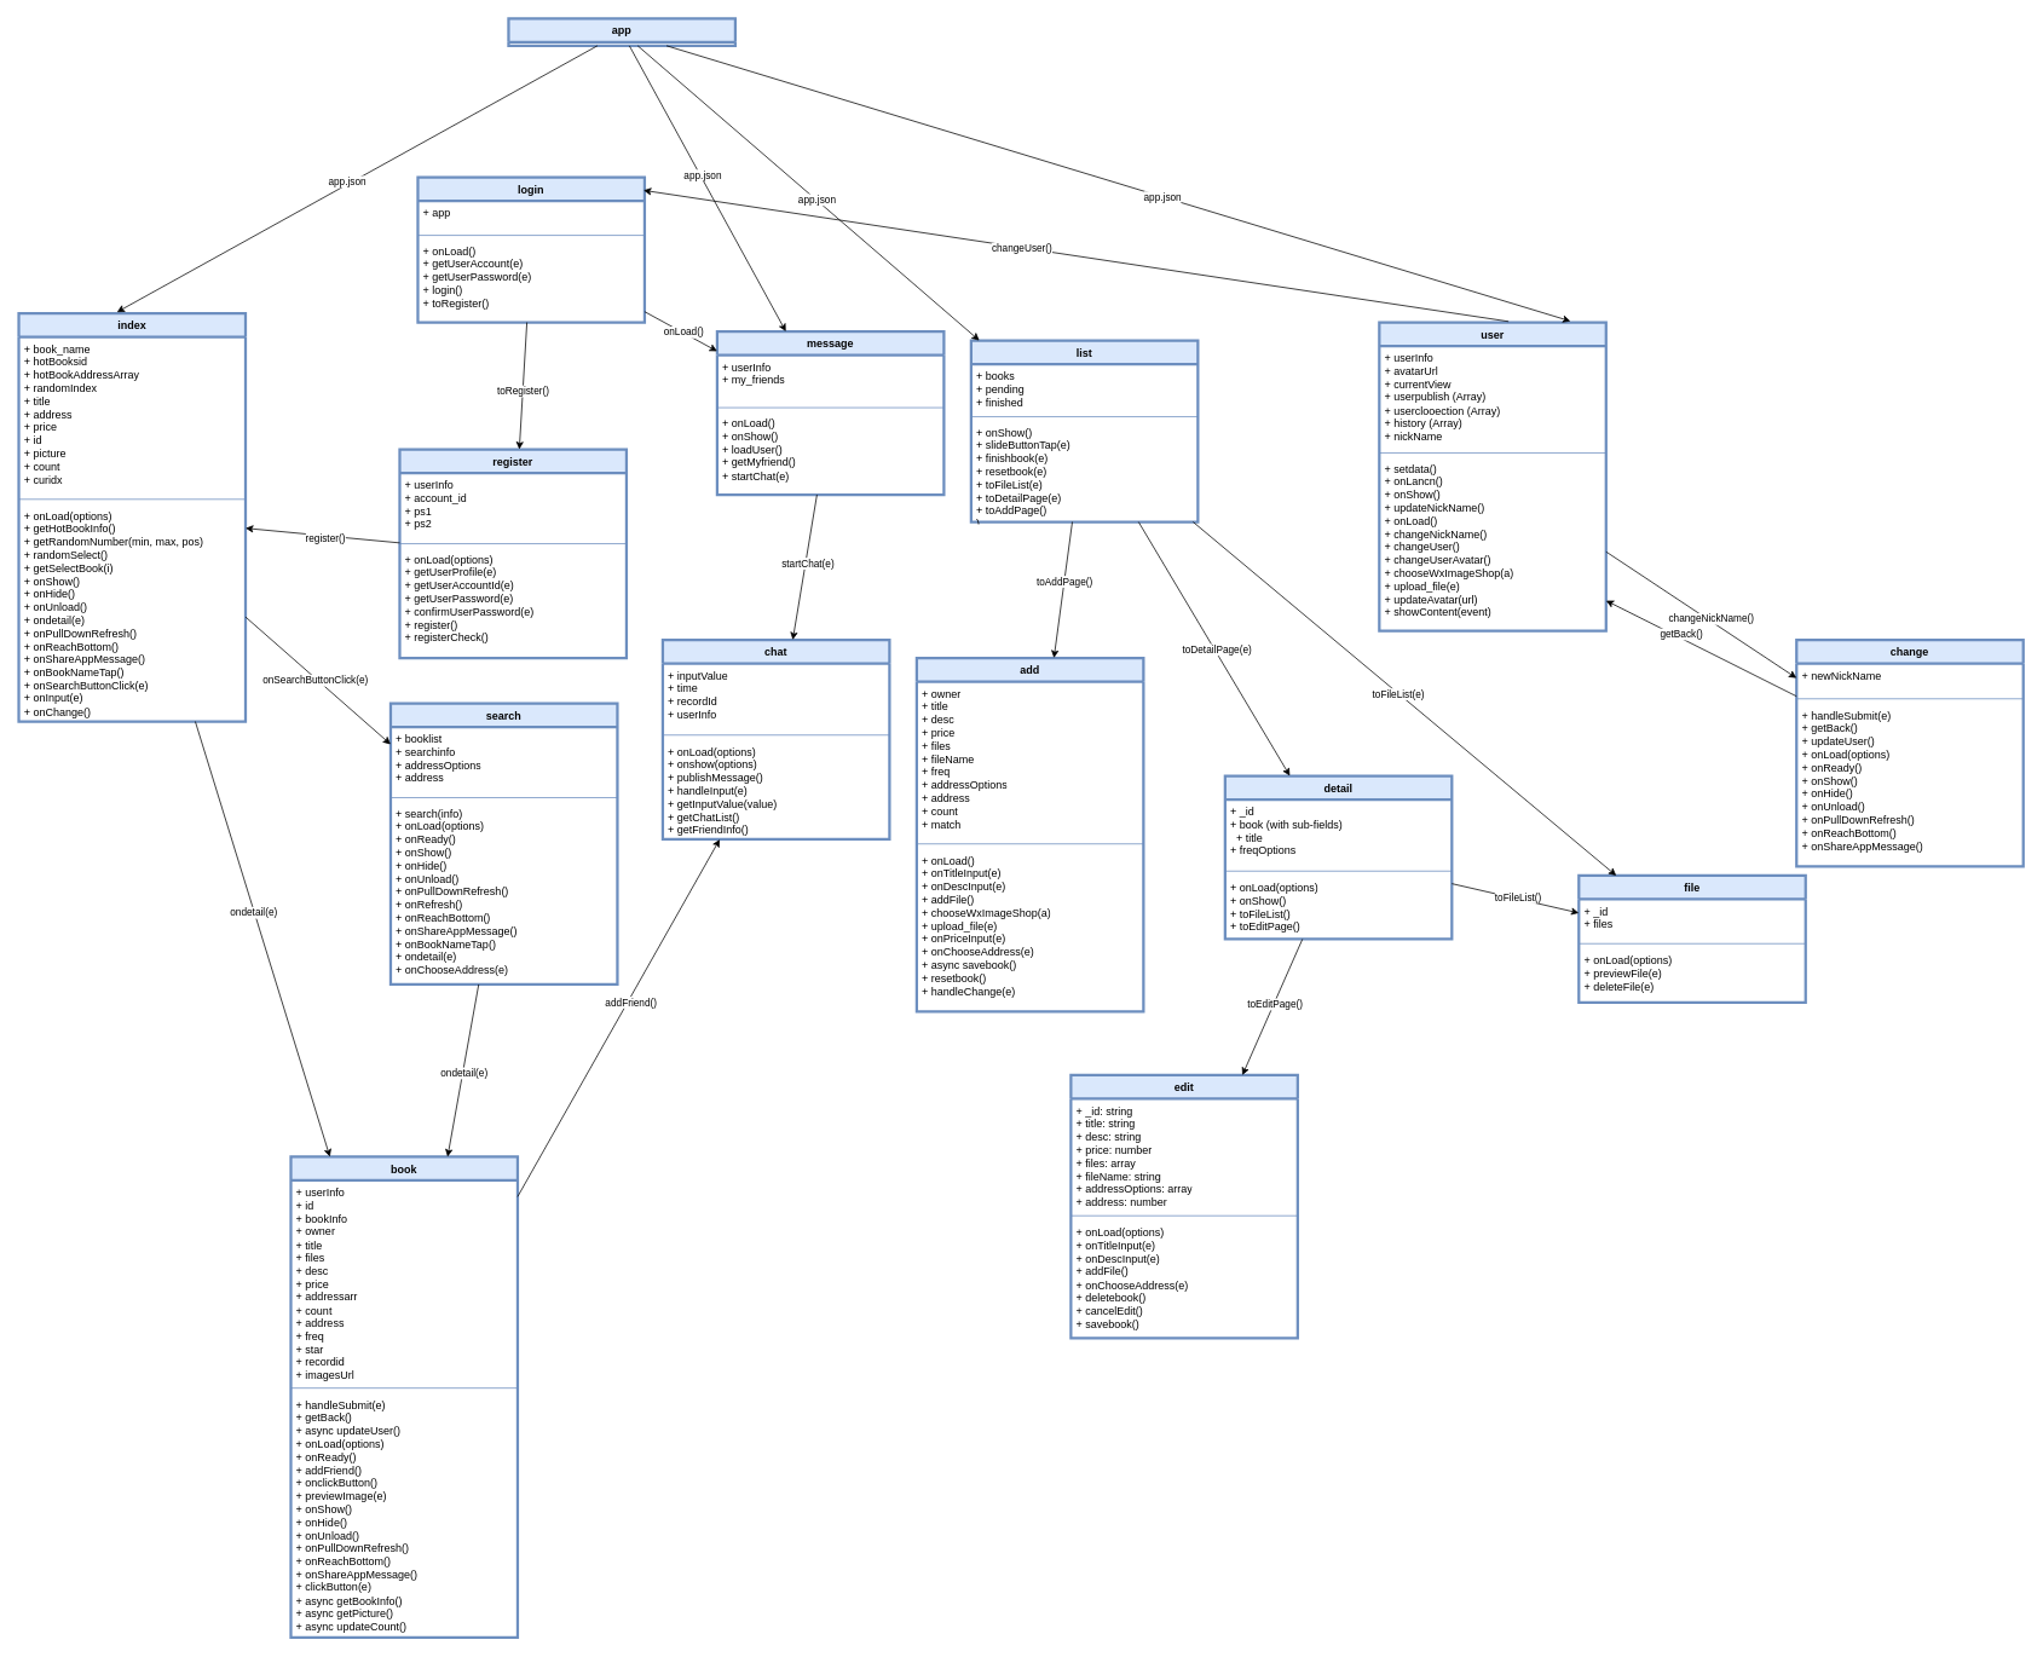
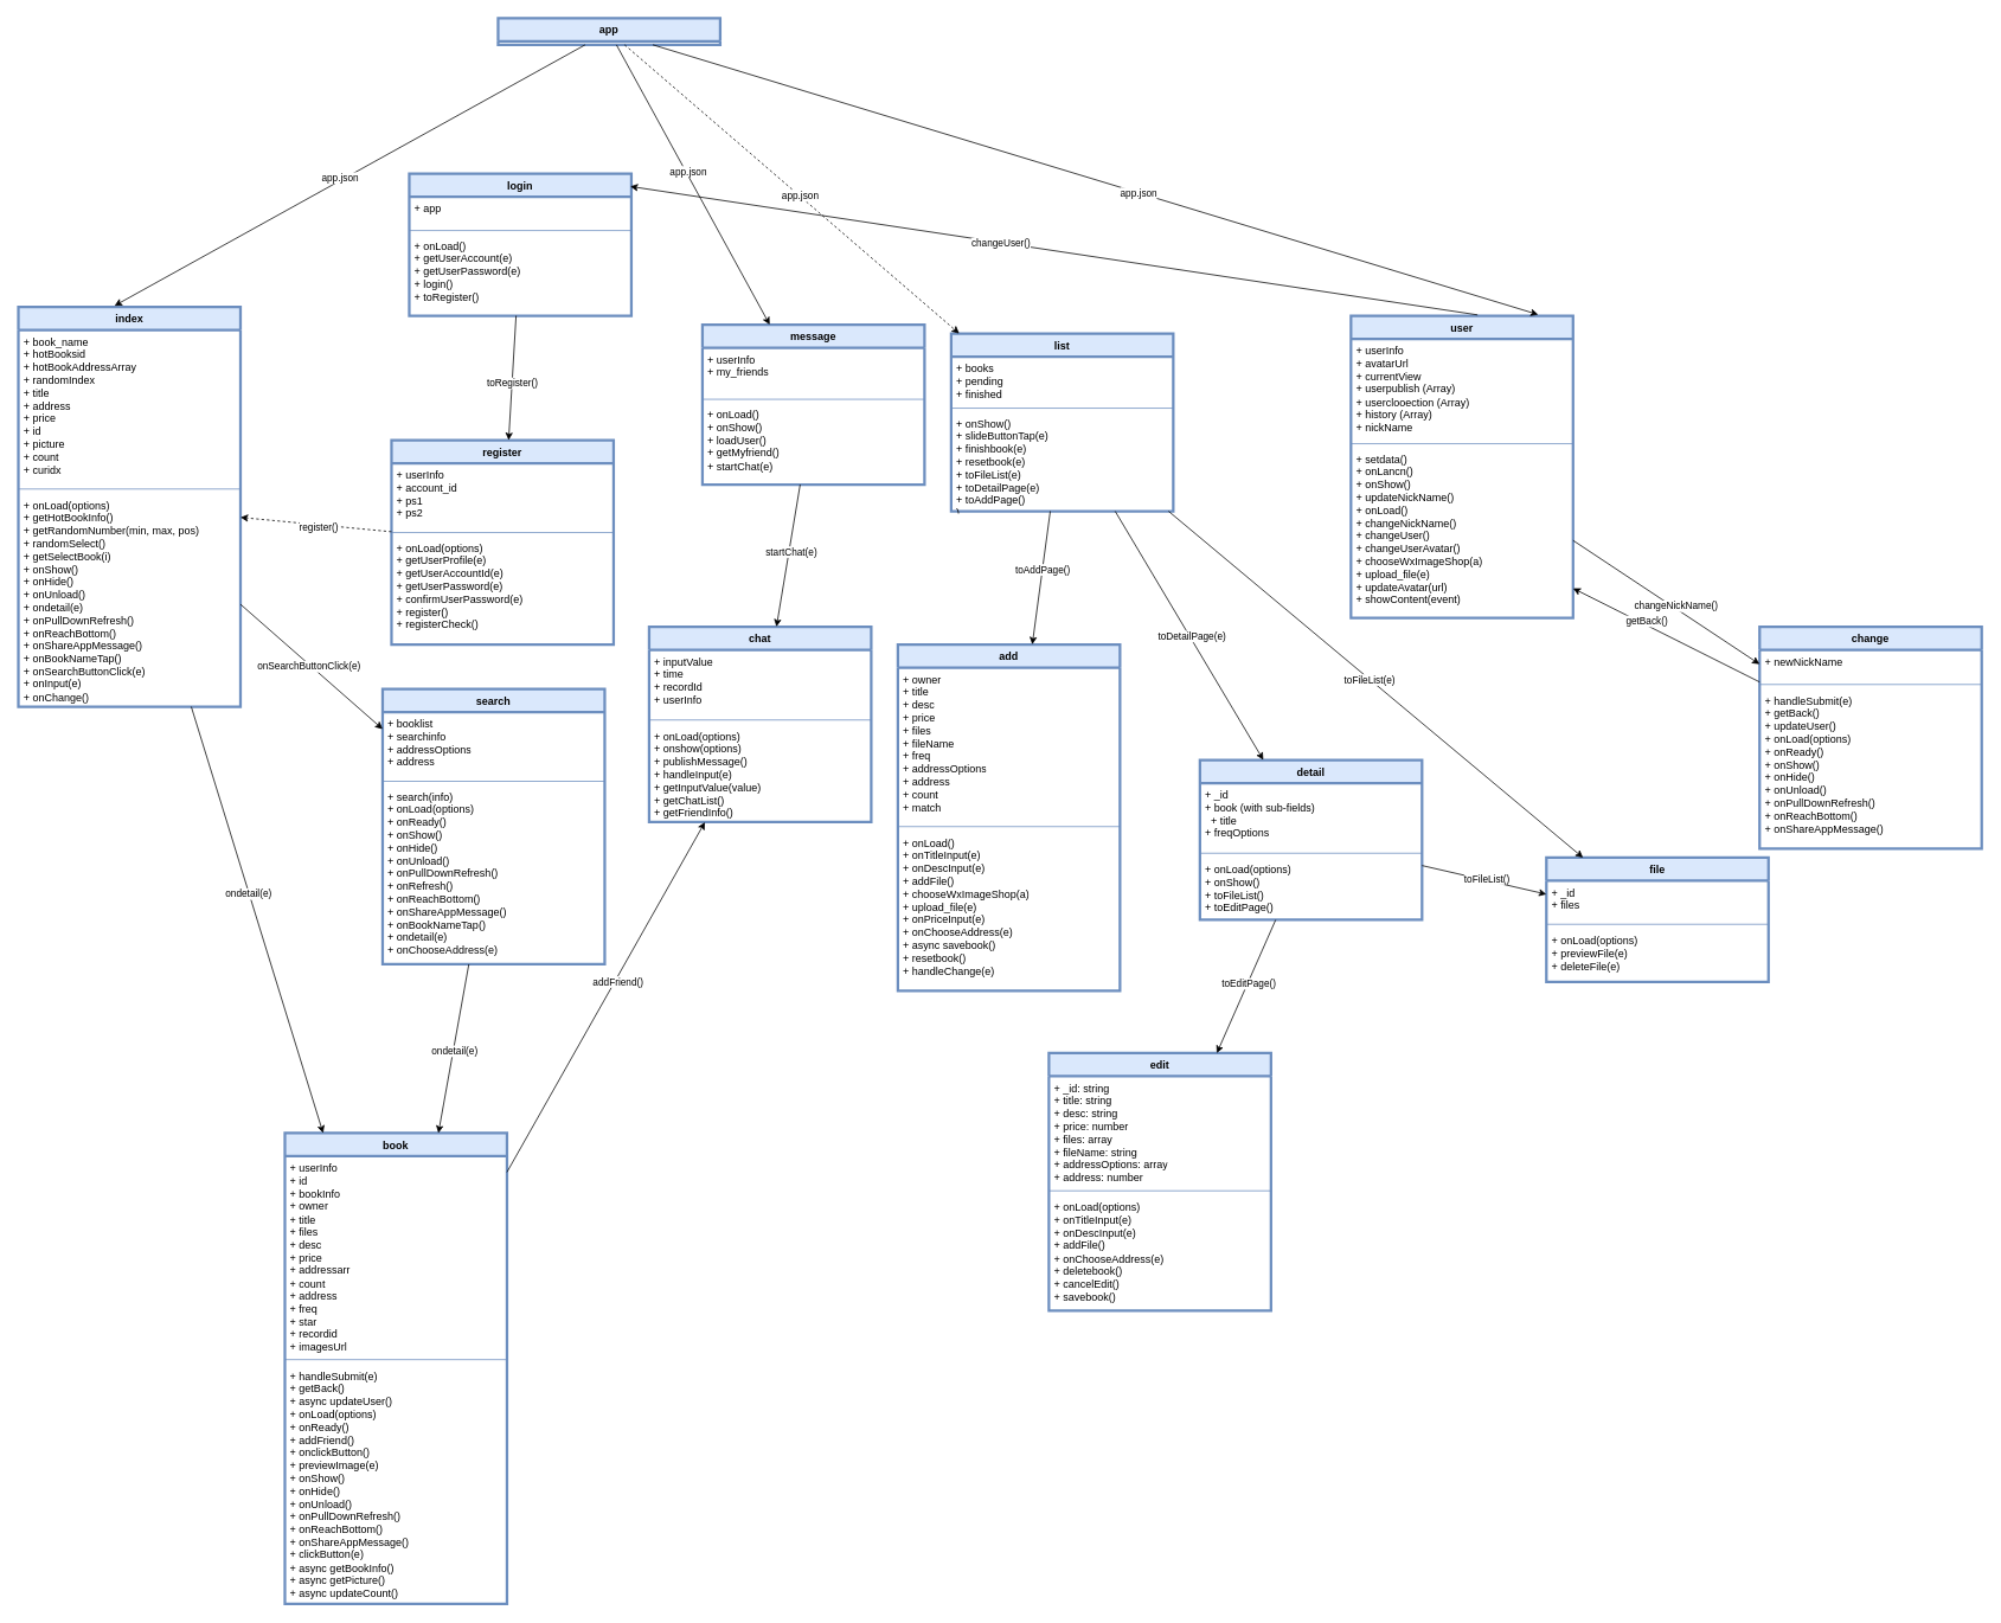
- <mxCell id="95" value="" style="endArrow=classic;html=1;rounded=0;" edge="1" parent="1" source="90" target="22"><mxGeometry width="50" height="50" relative="1" as="geometry"><mxPoint x="890" y="-25" as="sourcePoint" /><mxPoint x="940" y="-75" as="targetPoint" /></mxGeometry></mxCell>
+ <mxCell id="95" value="" style="endArrow=classic;html=1;rounded=0;dashed=1;" edge="1" parent="1" source="90" target="22"><mxGeometry width="50" height="50" relative="1" as="geometry"><mxPoint x="890" y="-25" as="sourcePoint" /><mxPoint x="940" y="-75" as="targetPoint" /></mxGeometry></mxCell>
- <mxCell id="58" value="" style="endArrow=classic;startArrow=none;html=1;rounded=0;startFill=0;" edge="1" parent="1" source="18" target="14"><mxGeometry width="50" height="50" relative="1" as="geometry"><mxPoint x="710" y="1285" as="sourcePoint" /><mxPoint x="760" y="1235" as="targetPoint" /></mxGeometry></mxCell>
- <mxCell id="59" value="onLoad()" style="edgeLabel;html=1;align=center;verticalAlign=middle;resizable=0;points=[];" vertex="1" connectable="0" parent="58"><mxGeometry x="0.044" y="1" relative="1" as="geometry"><mxPoint as="offset" /></mxGeometry></mxCell>
- <mxCell id="70" value="" style="endArrow=classic;startArrow=none;html=1;rounded=0;startFill=0;" edge="1" parent="1" source="2" target="26"><mxGeometry width="50" height="50" relative="1" as="geometry"><mxPoint x="530" y="845" as="sourcePoint" /><mxPoint x="580" y="795" as="targetPoint" /></mxGeometry></mxCell>
+ <mxCell id="70" value="" style="endArrow=classic;startArrow=none;html=1;rounded=0;startFill=0;dashed=1;" edge="1" parent="1" source="2" target="26"><mxGeometry width="50" height="50" relative="1" as="geometry"><mxPoint x="530" y="845" as="sourcePoint" /><mxPoint x="580" y="795" as="targetPoint" /></mxGeometry></mxCell>
